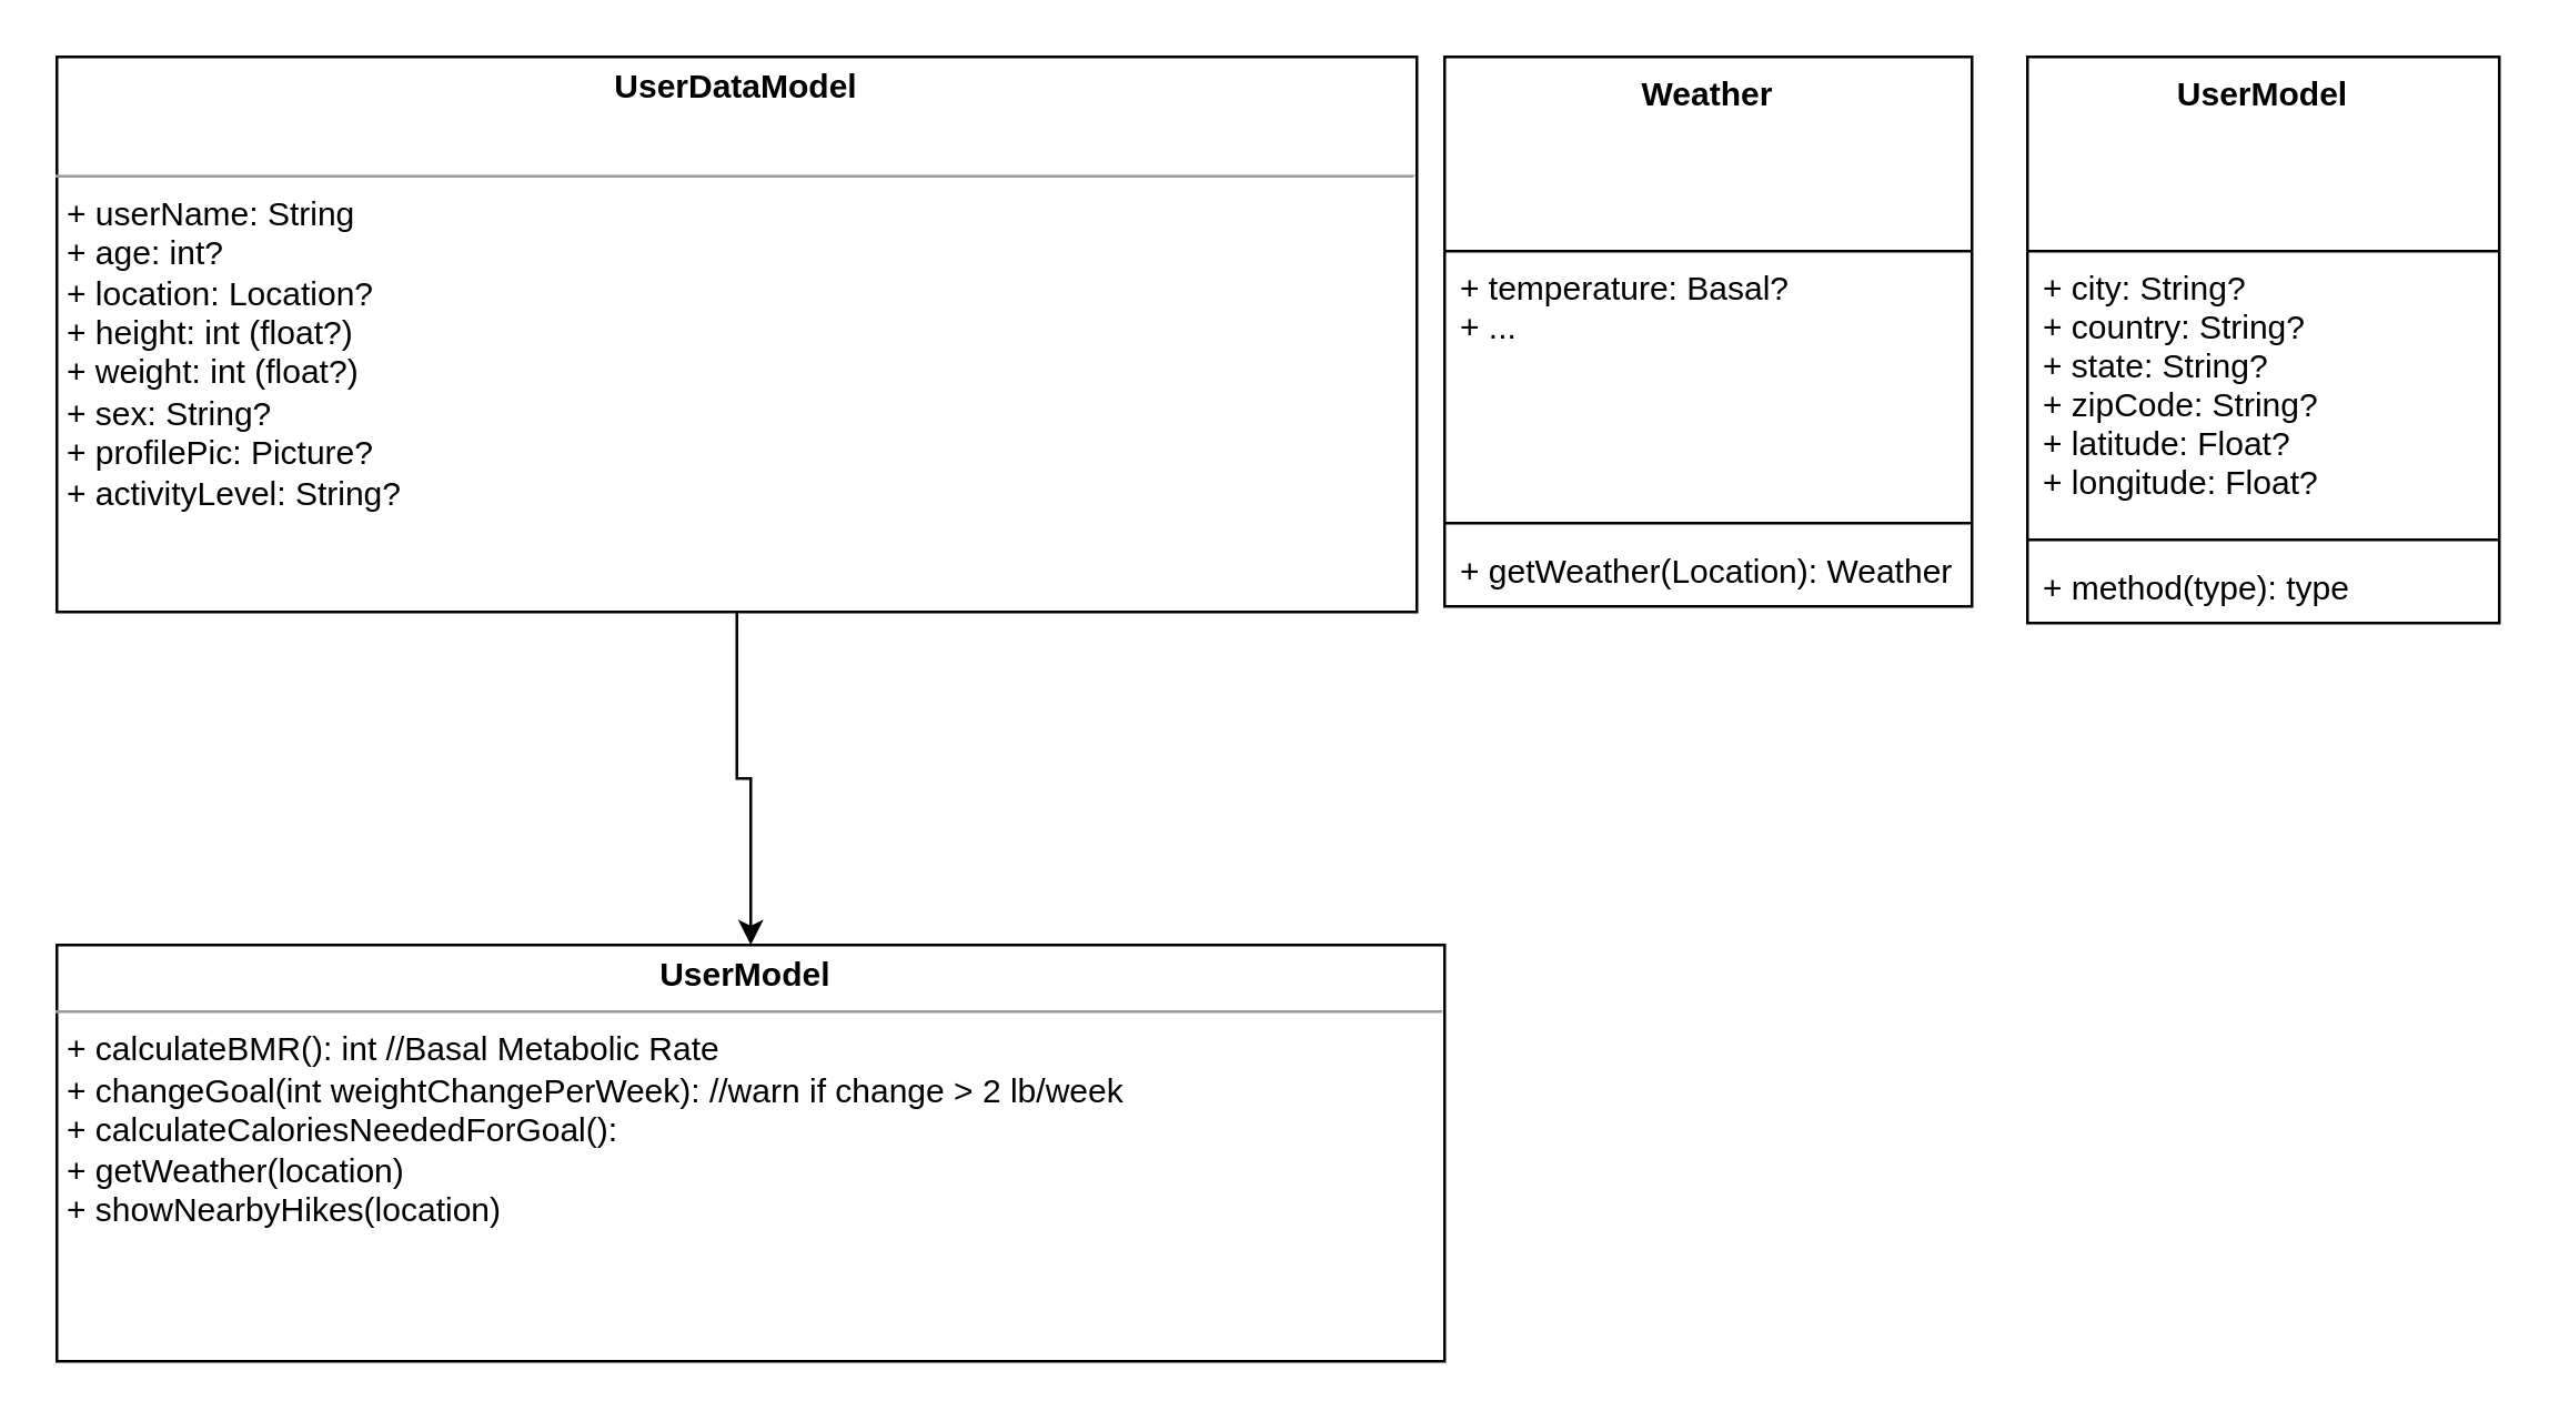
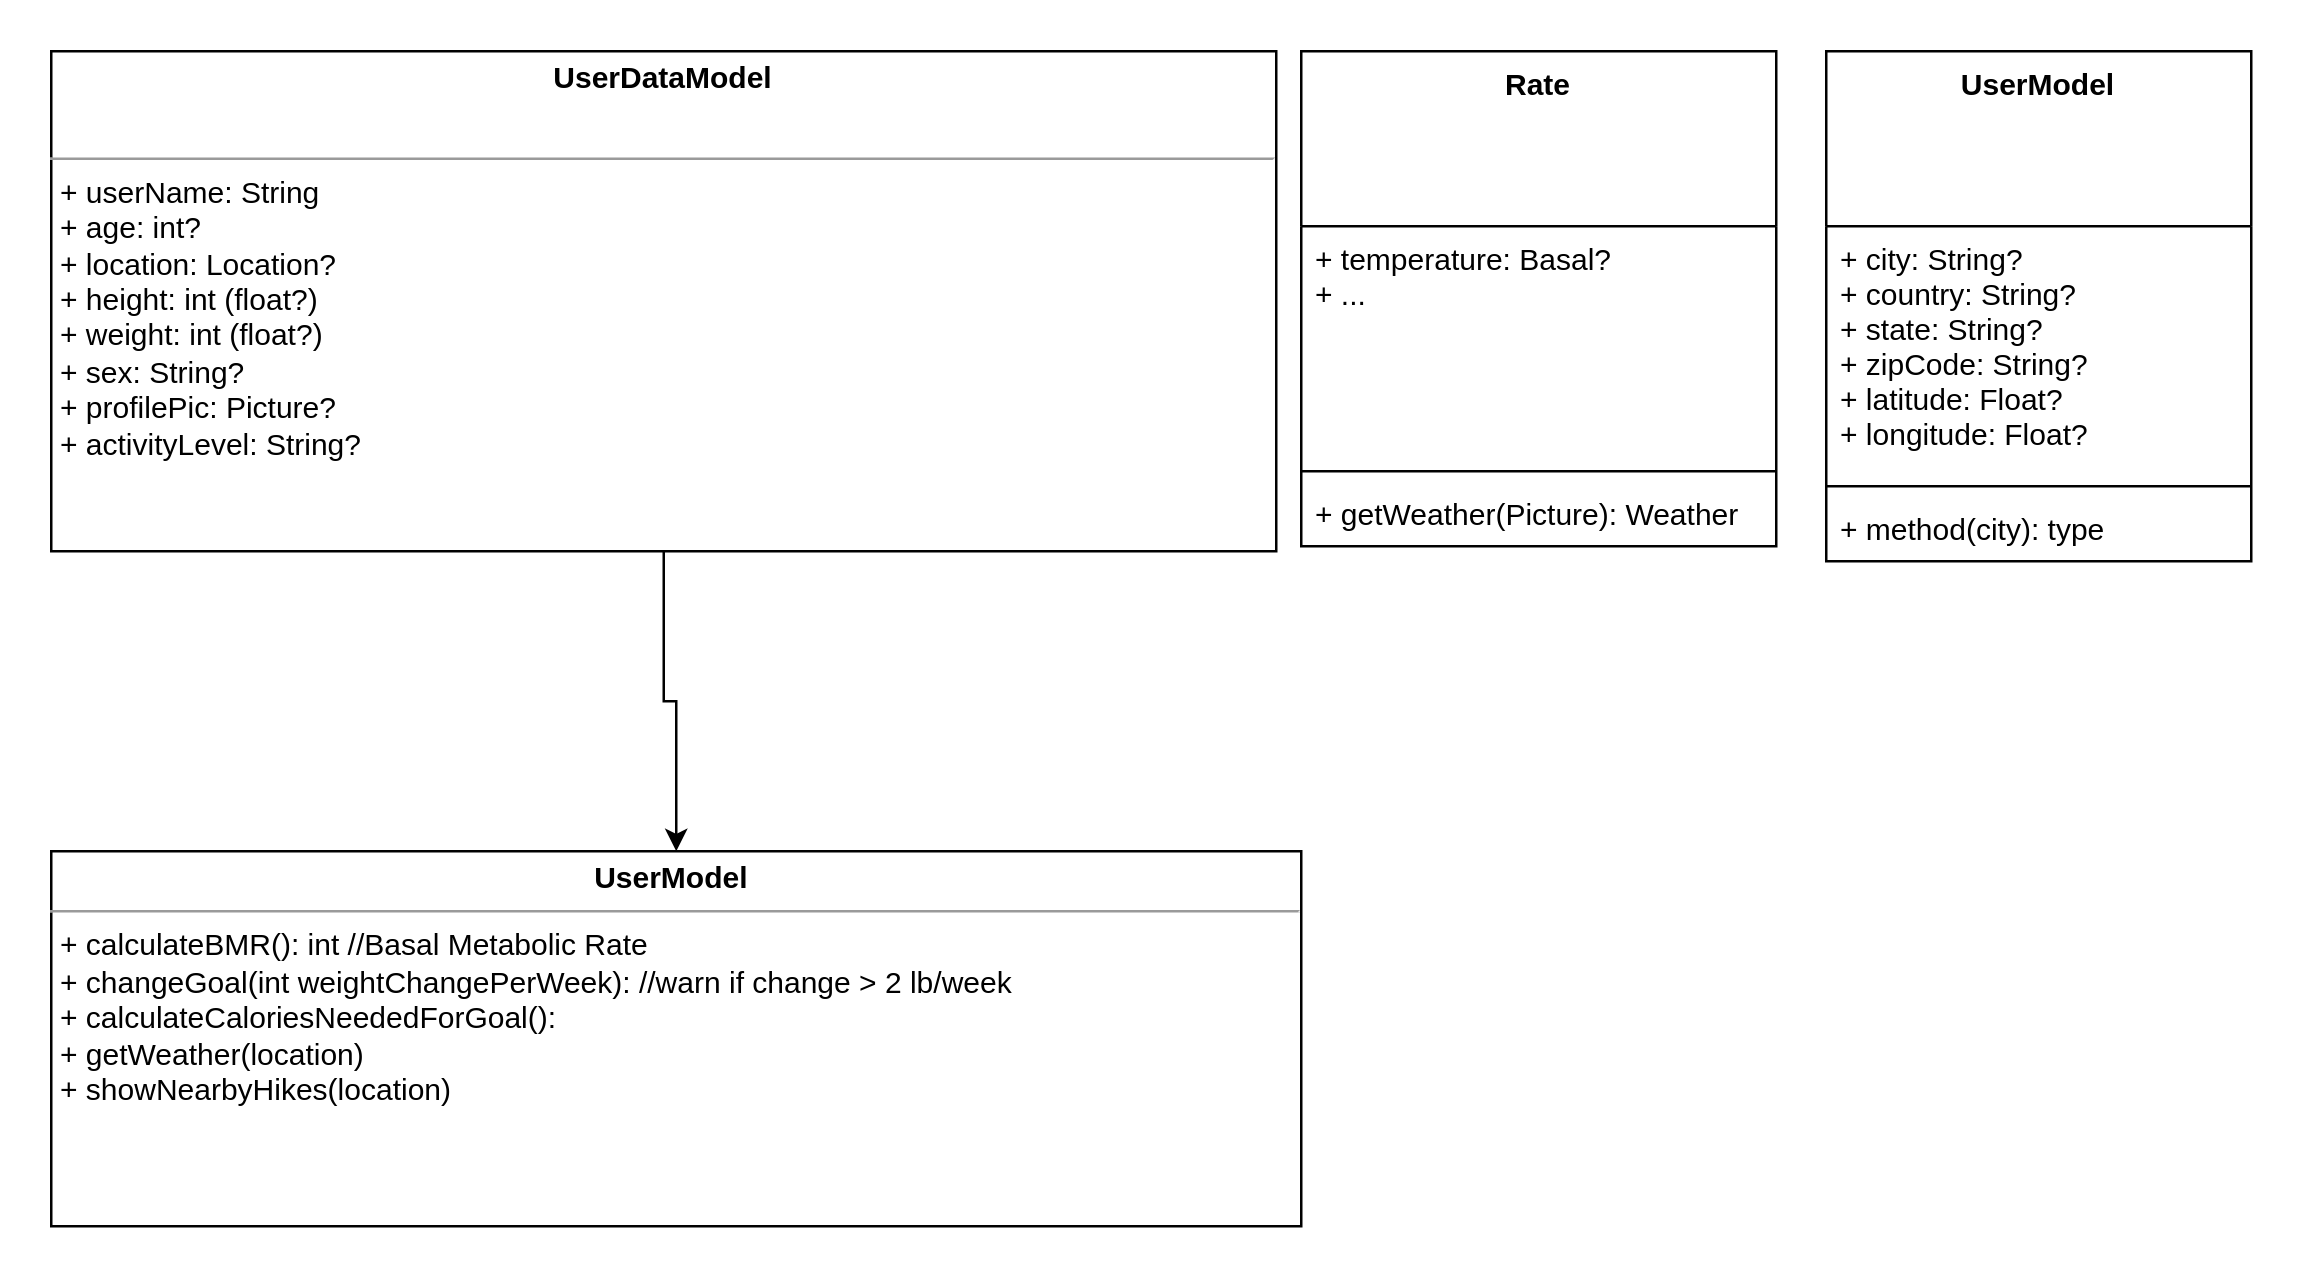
- <mxCell id="9" value="Weather" style="swimlane;fontStyle=1;align=center;verticalAlign=top;childLayout=stackLayout;horizontal=1;startSize=70;horizontalStack=0;resizeParent=1;resizeParentMax=0;resizeLast=0;collapsible=1;marginBottom=0;" parent="1" vertex="1"><mxGeometry x="520" y="20" width="190" height="198" as="geometry" /></mxCell>
+ <mxCell id="9" value="Rate" style="swimlane;fontStyle=1;align=center;verticalAlign=top;childLayout=stackLayout;horizontal=1;startSize=70;horizontalStack=0;resizeParent=1;resizeParentMax=0;resizeLast=0;collapsible=1;marginBottom=0;" parent="1" vertex="1"><mxGeometry x="520" y="20" width="190" height="198" as="geometry" /></mxCell>
- <mxCell id="12" value="+ getWeather(Location): Weather" style="text;strokeColor=none;fillColor=none;align=left;verticalAlign=top;spacingLeft=4;spacingRight=4;overflow=hidden;rotatable=0;points=[[0,0.5],[1,0.5]];portConstraint=eastwest;" parent="9" vertex="1"><mxGeometry y="172" width="190" height="26" as="geometry" /></mxCell>
+ <mxCell id="12" value="+ getWeather(Picture): Weather" style="text;strokeColor=none;fillColor=none;align=left;verticalAlign=top;spacingLeft=4;spacingRight=4;overflow=hidden;rotatable=0;points=[[0,0.5],[1,0.5]];portConstraint=eastwest;" parent="9" vertex="1"><mxGeometry y="172" width="190" height="26" as="geometry" /></mxCell>
- <mxCell id="8" value="+ method(type): type" style="text;strokeColor=none;fillColor=none;align=left;verticalAlign=top;spacingLeft=4;spacingRight=4;overflow=hidden;rotatable=0;points=[[0,0.5],[1,0.5]];portConstraint=eastwest;" parent="5" vertex="1"><mxGeometry y="178" width="170" height="26" as="geometry" /></mxCell>
+ <mxCell id="8" value="+ method(city): type" style="text;strokeColor=none;fillColor=none;align=left;verticalAlign=top;spacingLeft=4;spacingRight=4;overflow=hidden;rotatable=0;points=[[0,0.5],[1,0.5]];portConstraint=eastwest;" parent="5" vertex="1"><mxGeometry y="178" width="170" height="26" as="geometry" /></mxCell>
